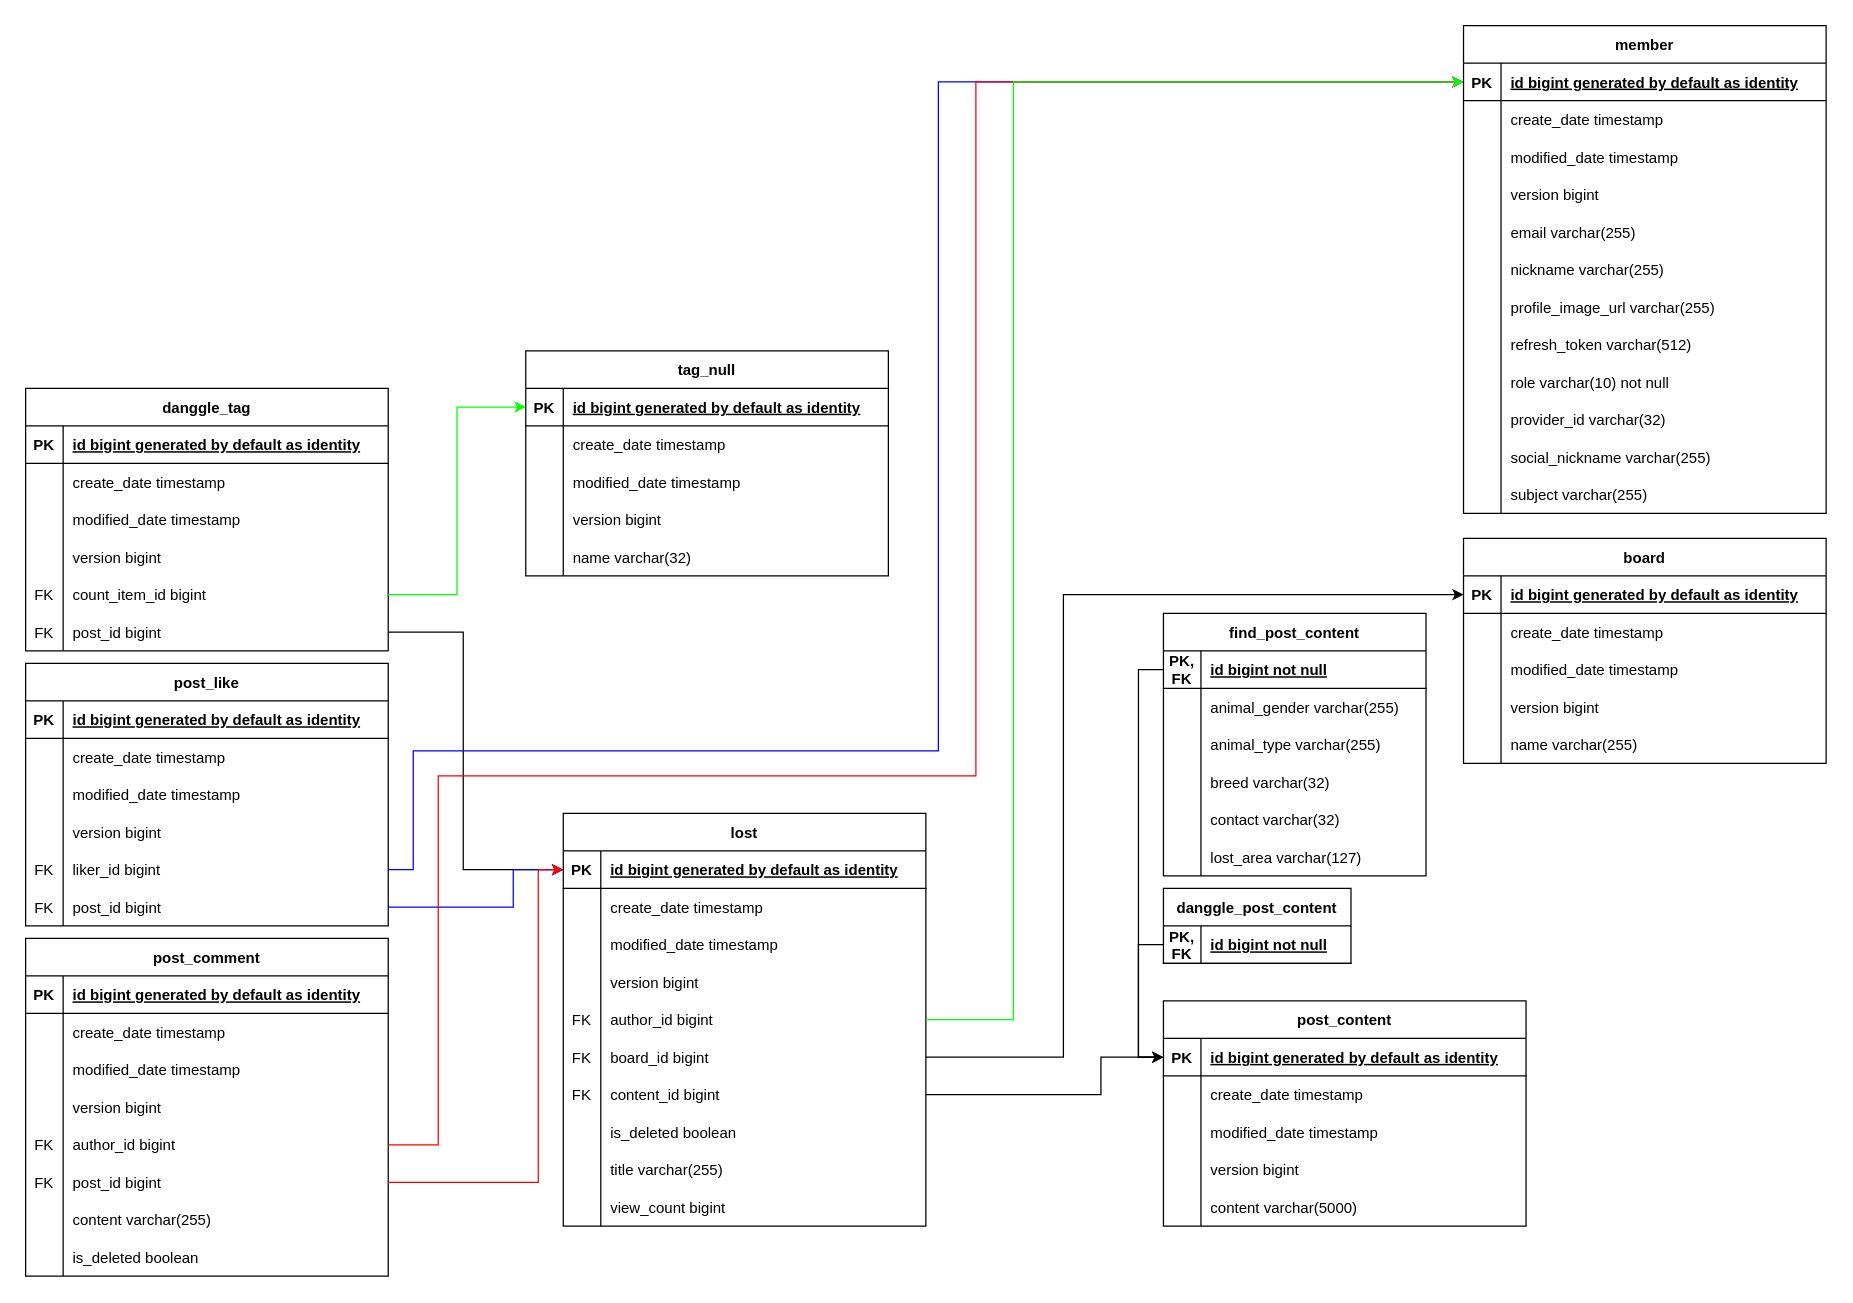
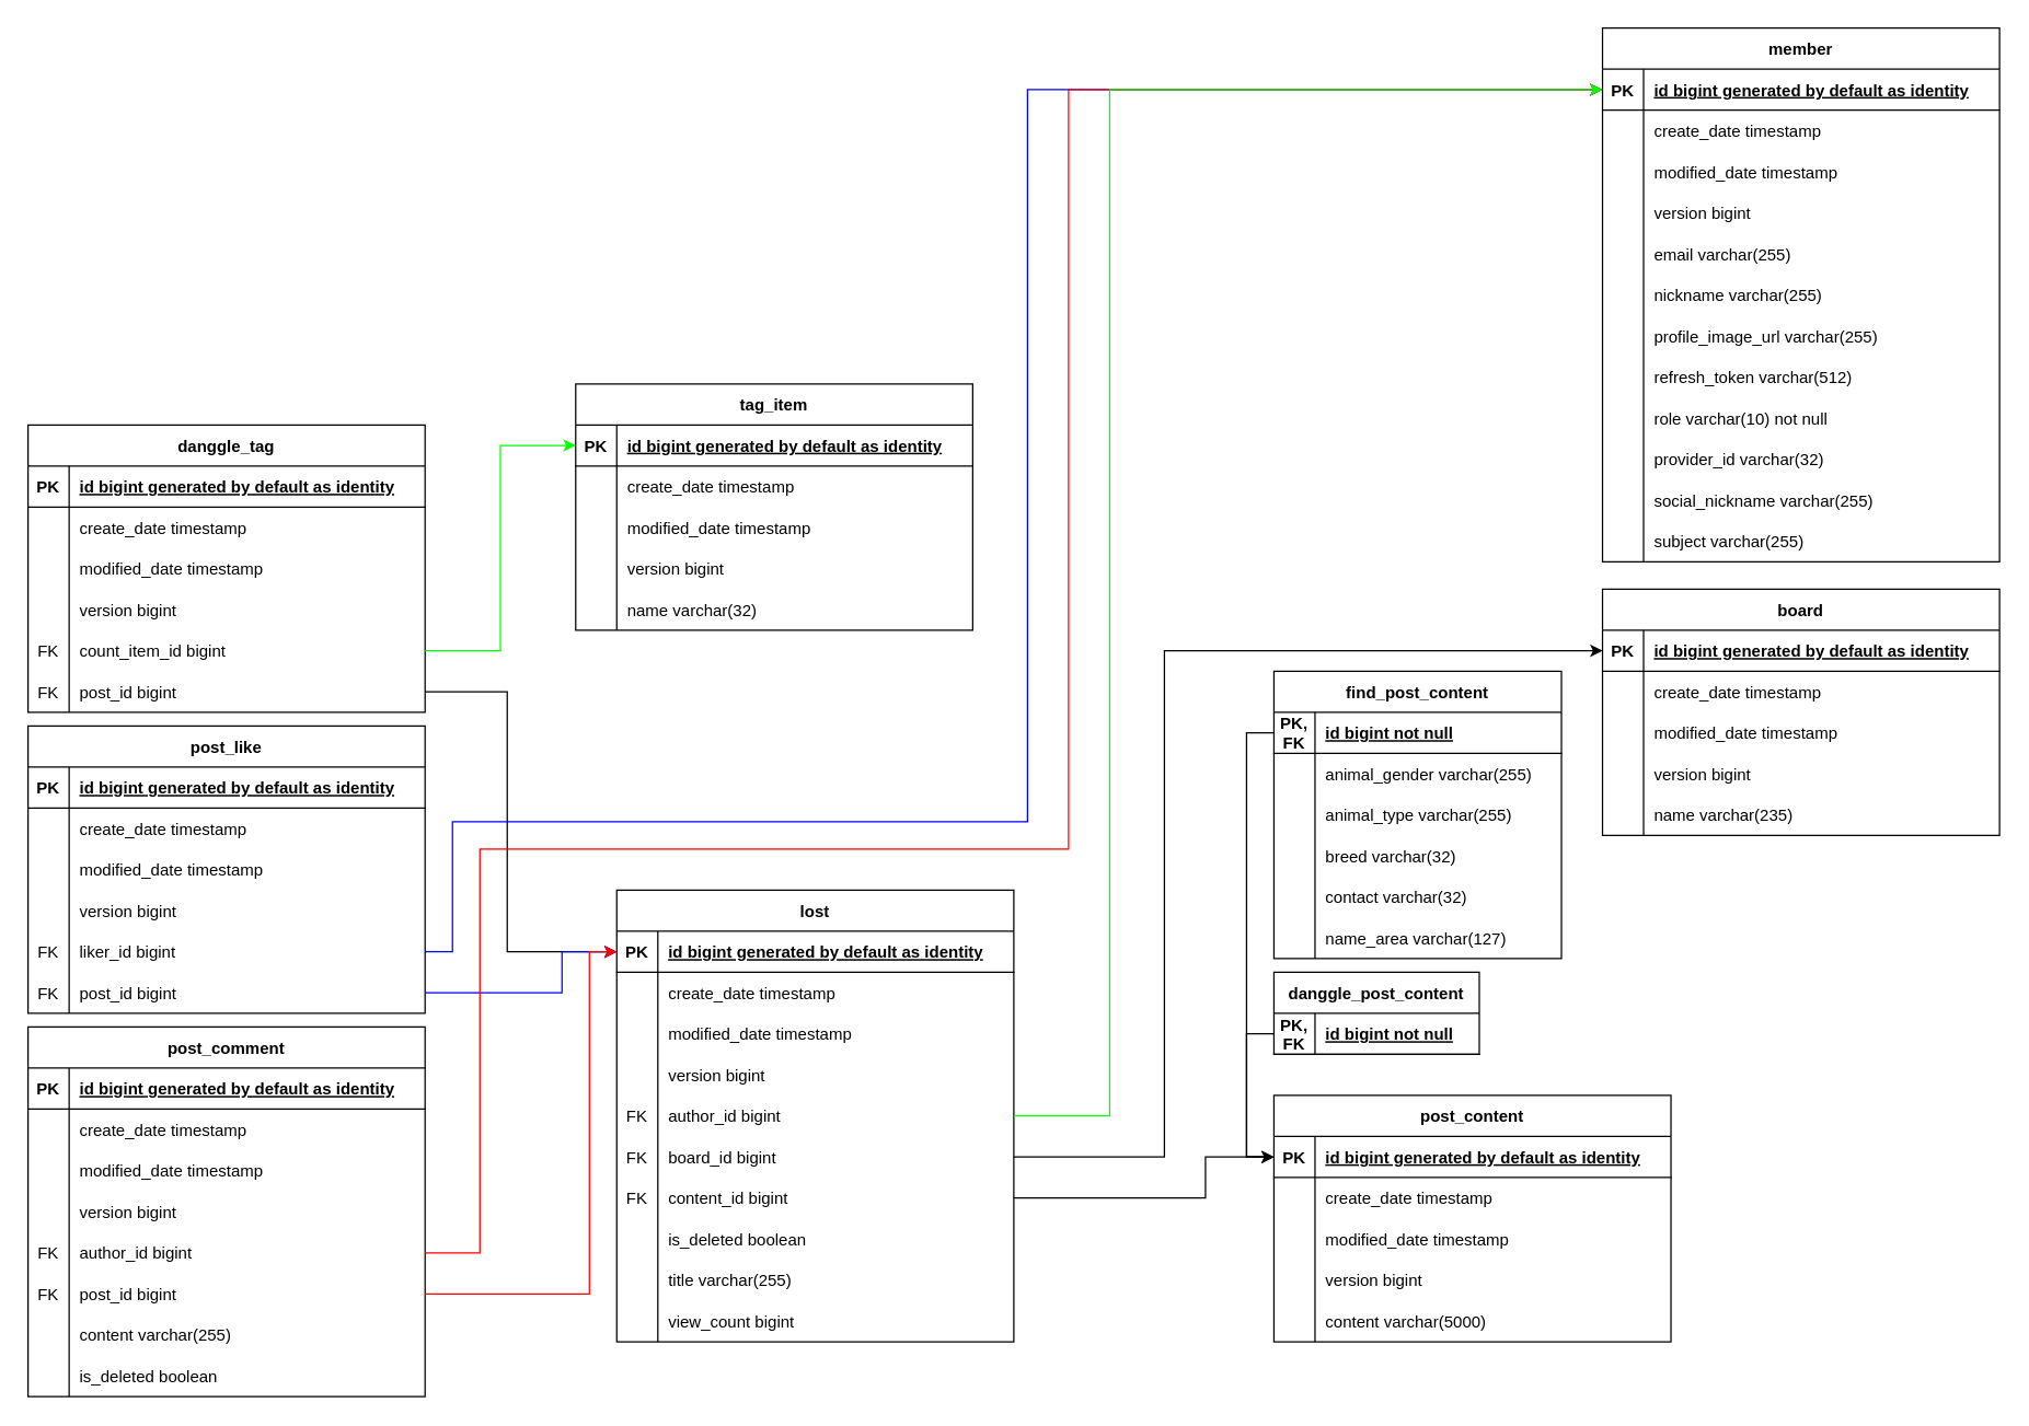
- <mxCell id="188" value="tag_null" style="shape=table;startSize=30;container=1;collapsible=1;childLayout=tableLayout;fixedRows=1;rowLines=0;fontStyle=1;align=center;resizeLast=1;" vertex="1" parent="1"><mxGeometry x="420" y="280" width="290" height="180" as="geometry" /></mxCell>
+ <mxCell id="188" value="tag_item" style="shape=table;startSize=30;container=1;collapsible=1;childLayout=tableLayout;fixedRows=1;rowLines=0;fontStyle=1;align=center;resizeLast=1;" vertex="1" parent="1"><mxGeometry x="420" y="280" width="290" height="180" as="geometry" /></mxCell>
- <mxCell id="17" value="name varchar(255)" style="shape=partialRectangle;overflow=hidden;connectable=0;fillColor=none;align=left;strokeColor=inherit;top=0;left=0;bottom=0;right=0;spacingLeft=6;" vertex="1" parent="15"><mxGeometry x="30" width="260" height="30" as="geometry"><mxRectangle width="260" height="30" as="alternateBounds" /></mxGeometry></mxCell>
+ <mxCell id="17" value="name varchar(235)" style="shape=partialRectangle;overflow=hidden;connectable=0;fillColor=none;align=left;strokeColor=inherit;top=0;left=0;bottom=0;right=0;spacingLeft=6;" vertex="1" parent="15"><mxGeometry x="30" width="260" height="30" as="geometry"><mxRectangle width="260" height="30" as="alternateBounds" /></mxGeometry></mxCell>
- <mxCell id="40" value="lost_area varchar(127)" style="shape=partialRectangle;overflow=hidden;connectable=0;fillColor=none;align=left;strokeColor=inherit;top=0;left=0;bottom=0;right=0;spacingLeft=6;" vertex="1" parent="38"><mxGeometry x="30" width="180" height="30" as="geometry"><mxRectangle width="180" height="30" as="alternateBounds" /></mxGeometry></mxCell>
+ <mxCell id="40" value="name_area varchar(127)" style="shape=partialRectangle;overflow=hidden;connectable=0;fillColor=none;align=left;strokeColor=inherit;top=0;left=0;bottom=0;right=0;spacingLeft=6;" vertex="1" parent="38"><mxGeometry x="30" width="180" height="30" as="geometry"><mxRectangle width="180" height="30" as="alternateBounds" /></mxGeometry></mxCell>
